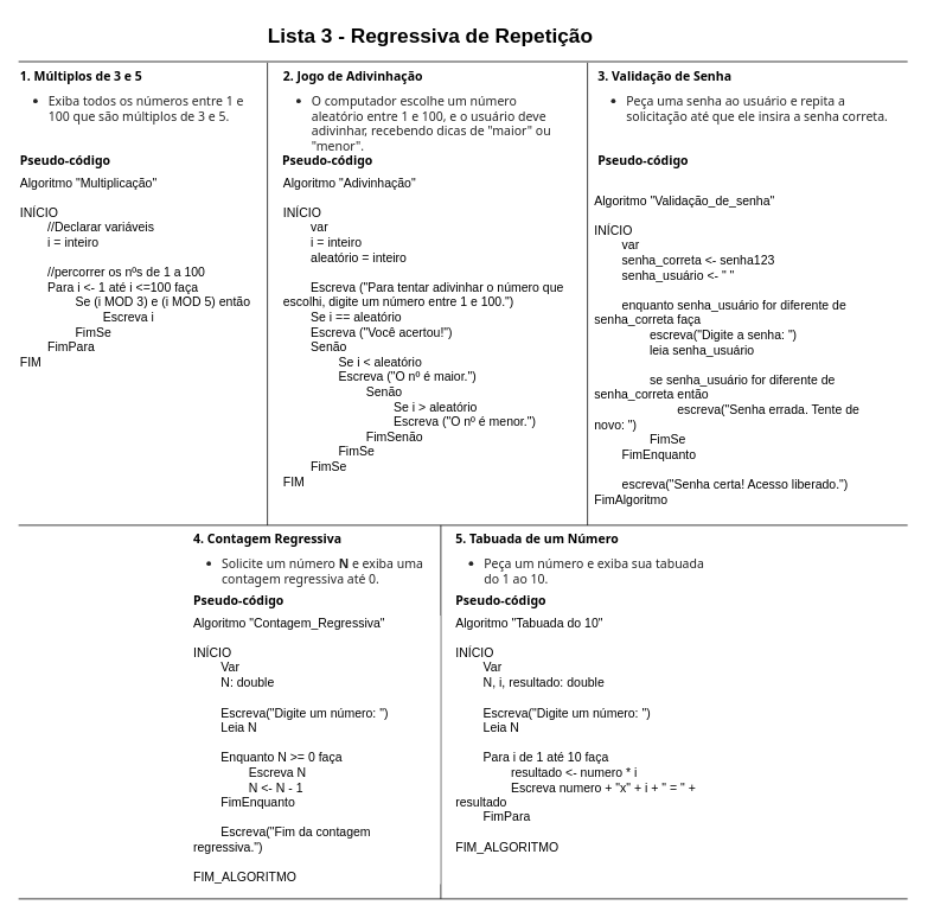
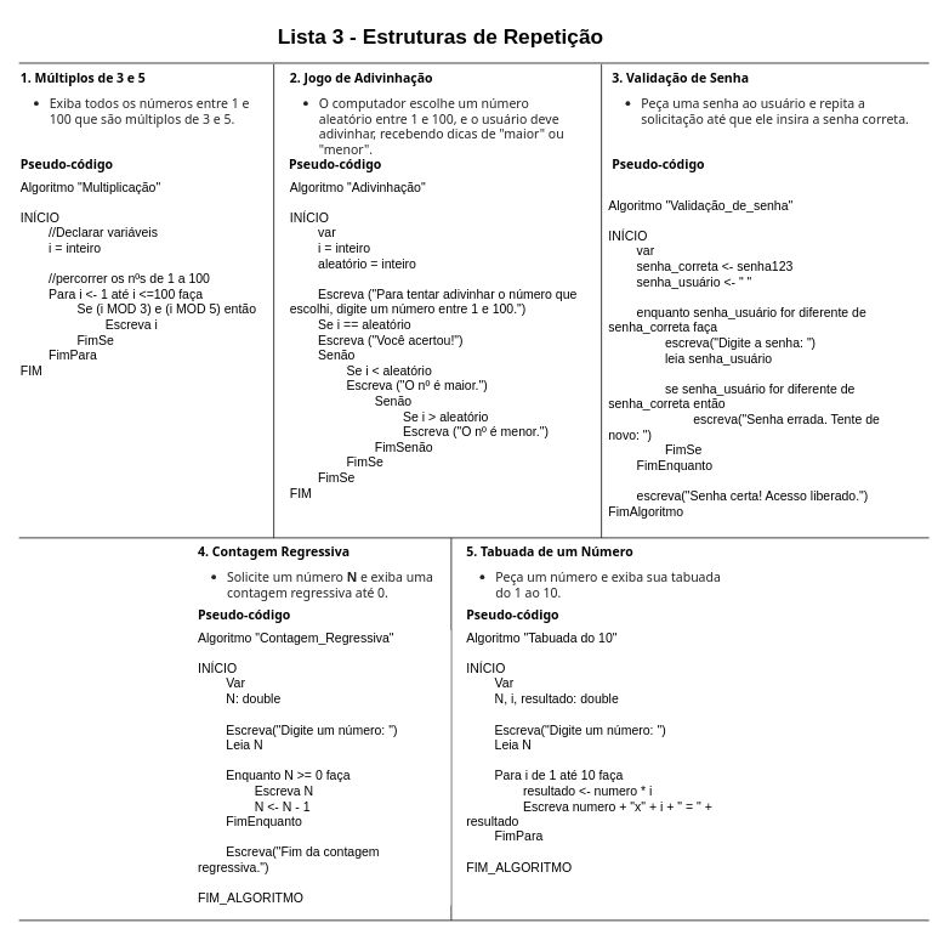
- <mxCell id="2" value="Lista 3 - Regressiva de Repetição" style="text;html=1;align=center;verticalAlign=middle;resizable=0;points=[];autosize=1;strokeColor=none;fillColor=none;fontStyle=1;fontSize=23;" vertex="1" parent="1"><mxGeometry x="303" y="20" width="360" height="40" as="geometry" /></mxCell>
+ <mxCell id="2" value="Lista 3 - Estruturas de Repetição" style="text;html=1;align=center;verticalAlign=middle;resizable=0;points=[];autosize=1;strokeColor=none;fillColor=none;fontStyle=1;fontSize=23;" vertex="1" parent="1"><mxGeometry x="303" y="20" width="360" height="40" as="geometry" /></mxCell>
